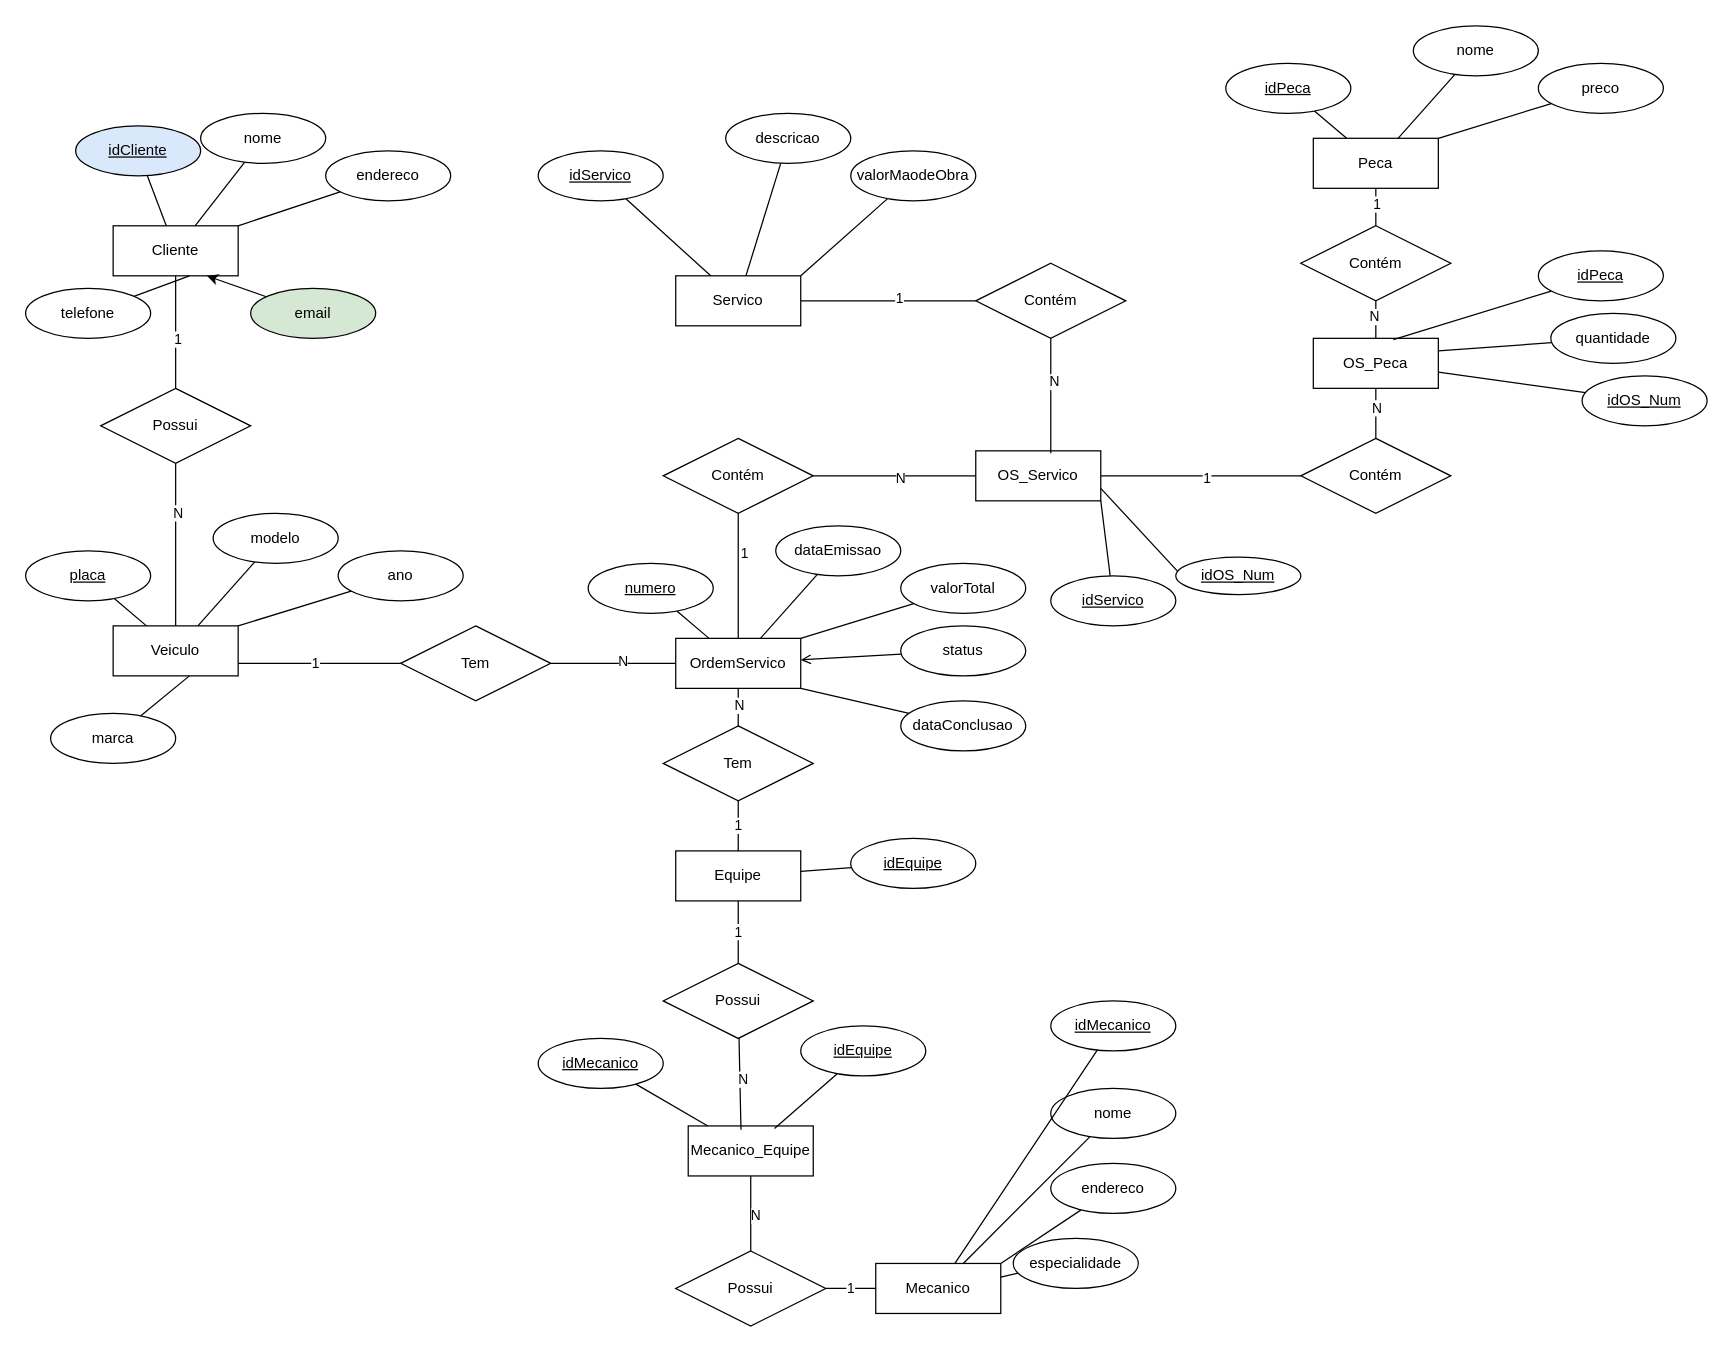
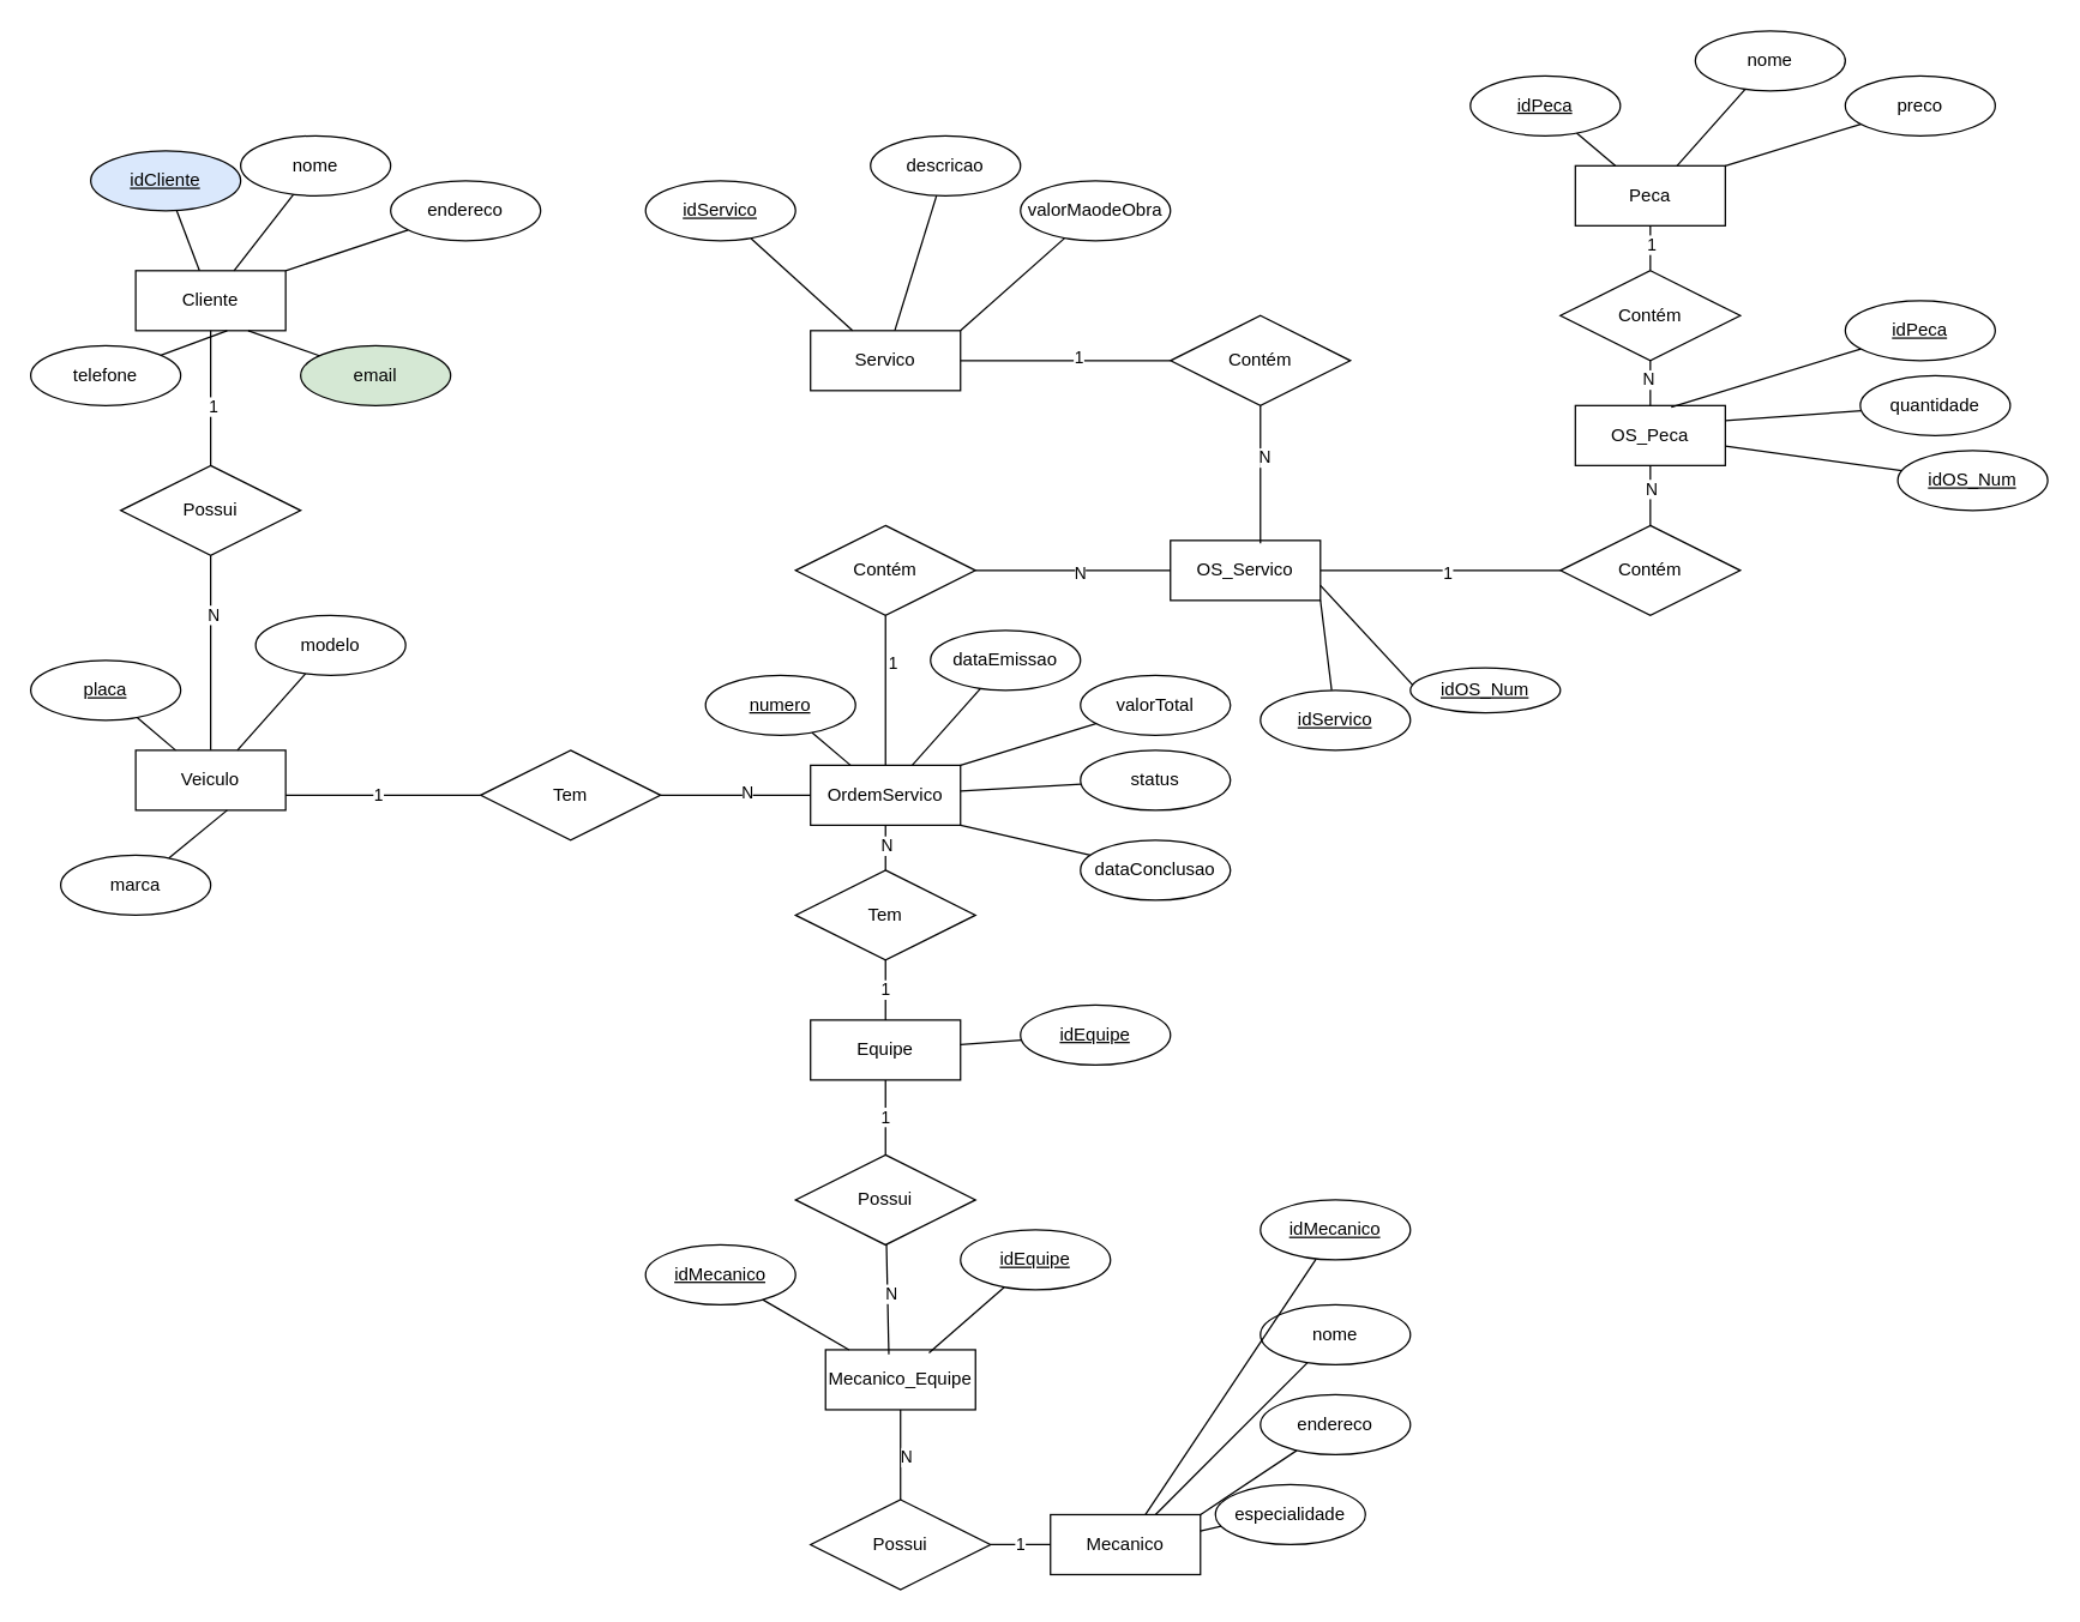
- <mxCell id="11" style="rounded=0;orthogonalLoop=1;jettySize=auto;html=1;endArrow=classic;startFill=0;entryX=0.75;entryY=1;entryDx=0;entryDy=0;" edge="1" parent="1" source="12" target="2"><mxGeometry relative="1" as="geometry"><mxPoint x="130" y="240" as="targetPoint" /></mxGeometry></mxCell>
+ <mxCell id="11" style="rounded=0;orthogonalLoop=1;jettySize=auto;html=1;endArrow=none;startFill=0;entryX=0.75;entryY=1;entryDx=0;entryDy=0;" edge="1" parent="1" source="12" target="2"><mxGeometry relative="1" as="geometry"><mxPoint x="130" y="240" as="targetPoint" /></mxGeometry></mxCell>
- <mxCell id="19" value="ano" style="ellipse;whiteSpace=wrap;html=1;align=center;" vertex="1" parent="1"><mxGeometry x="270" y="440" width="100" height="40" as="geometry" /></mxCell>
- <mxCell id="18" style="rounded=0;orthogonalLoop=1;jettySize=auto;html=1;endArrow=none;startFill=0;entryX=1;entryY=0;entryDx=0;entryDy=0;" edge="1" parent="1" source="19" target="13"><mxGeometry relative="1" as="geometry"><mxPoint x="240" y="550" as="targetPoint" /></mxGeometry></mxCell>
- <mxCell id="55" style="rounded=0;orthogonalLoop=1;jettySize=auto;html=1;endArrow=open;startFill=0;" edge="1" parent="1" source="56" target="48"><mxGeometry relative="1" as="geometry"><mxPoint x="640" y="550" as="targetPoint" /></mxGeometry></mxCell>
+ <mxCell id="55" style="rounded=0;orthogonalLoop=1;jettySize=auto;html=1;endArrow=none;startFill=0;" edge="1" parent="1" source="56" target="48"><mxGeometry relative="1" as="geometry"><mxPoint x="640" y="550" as="targetPoint" /></mxGeometry></mxCell>
